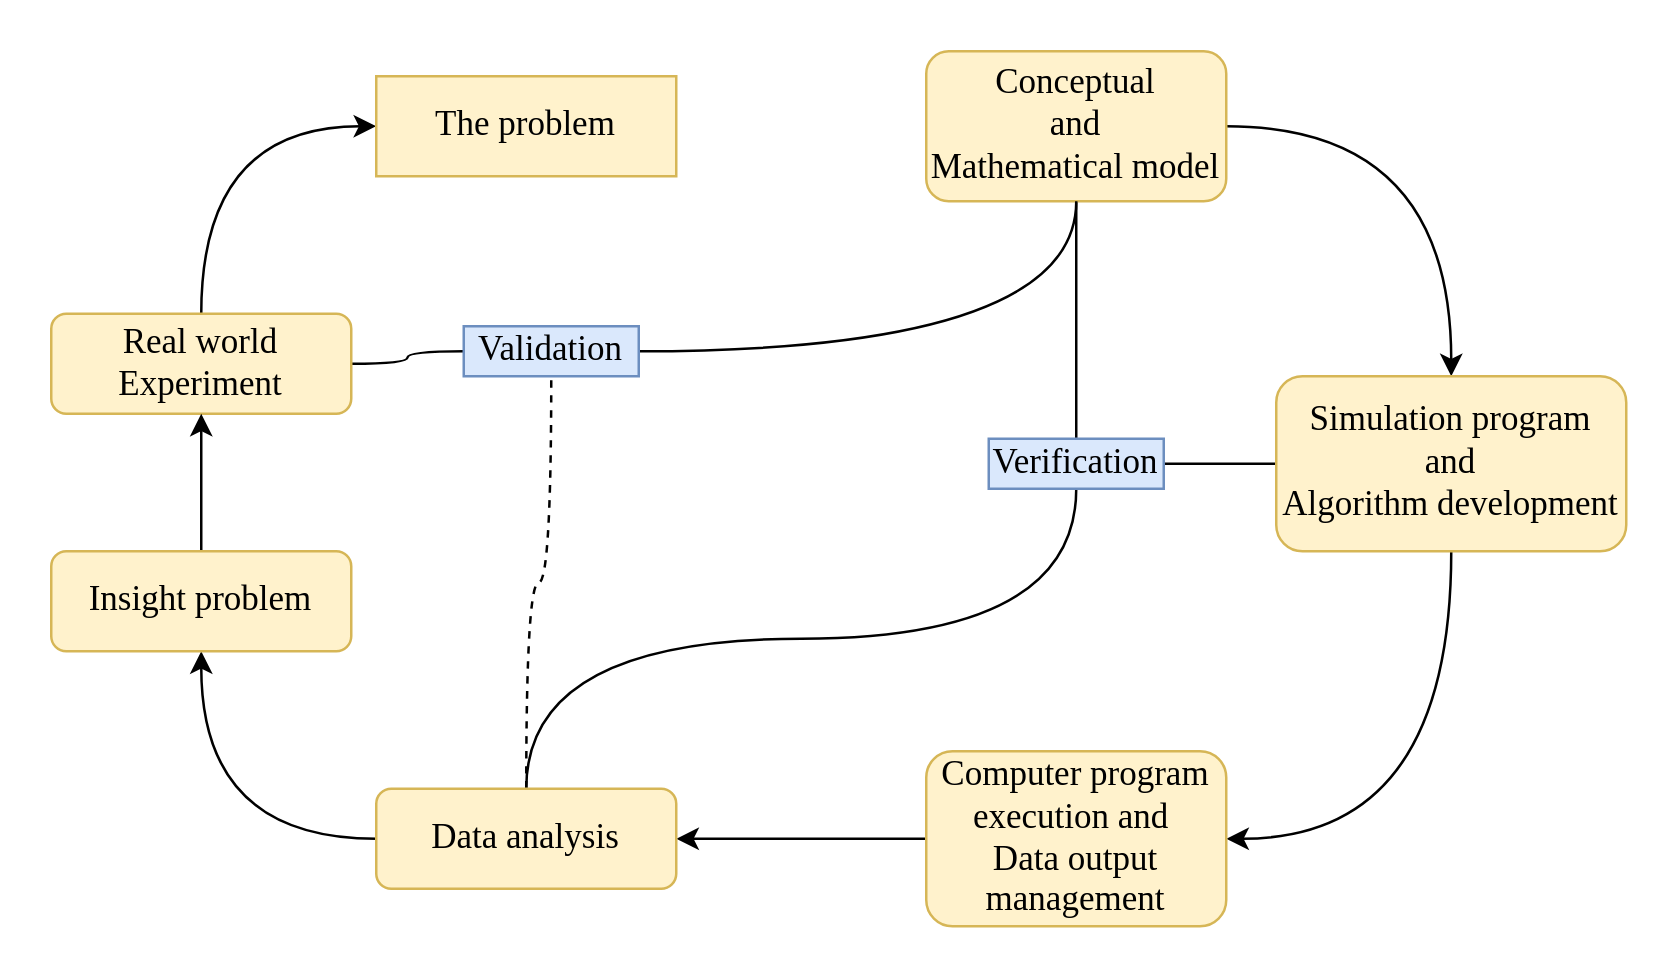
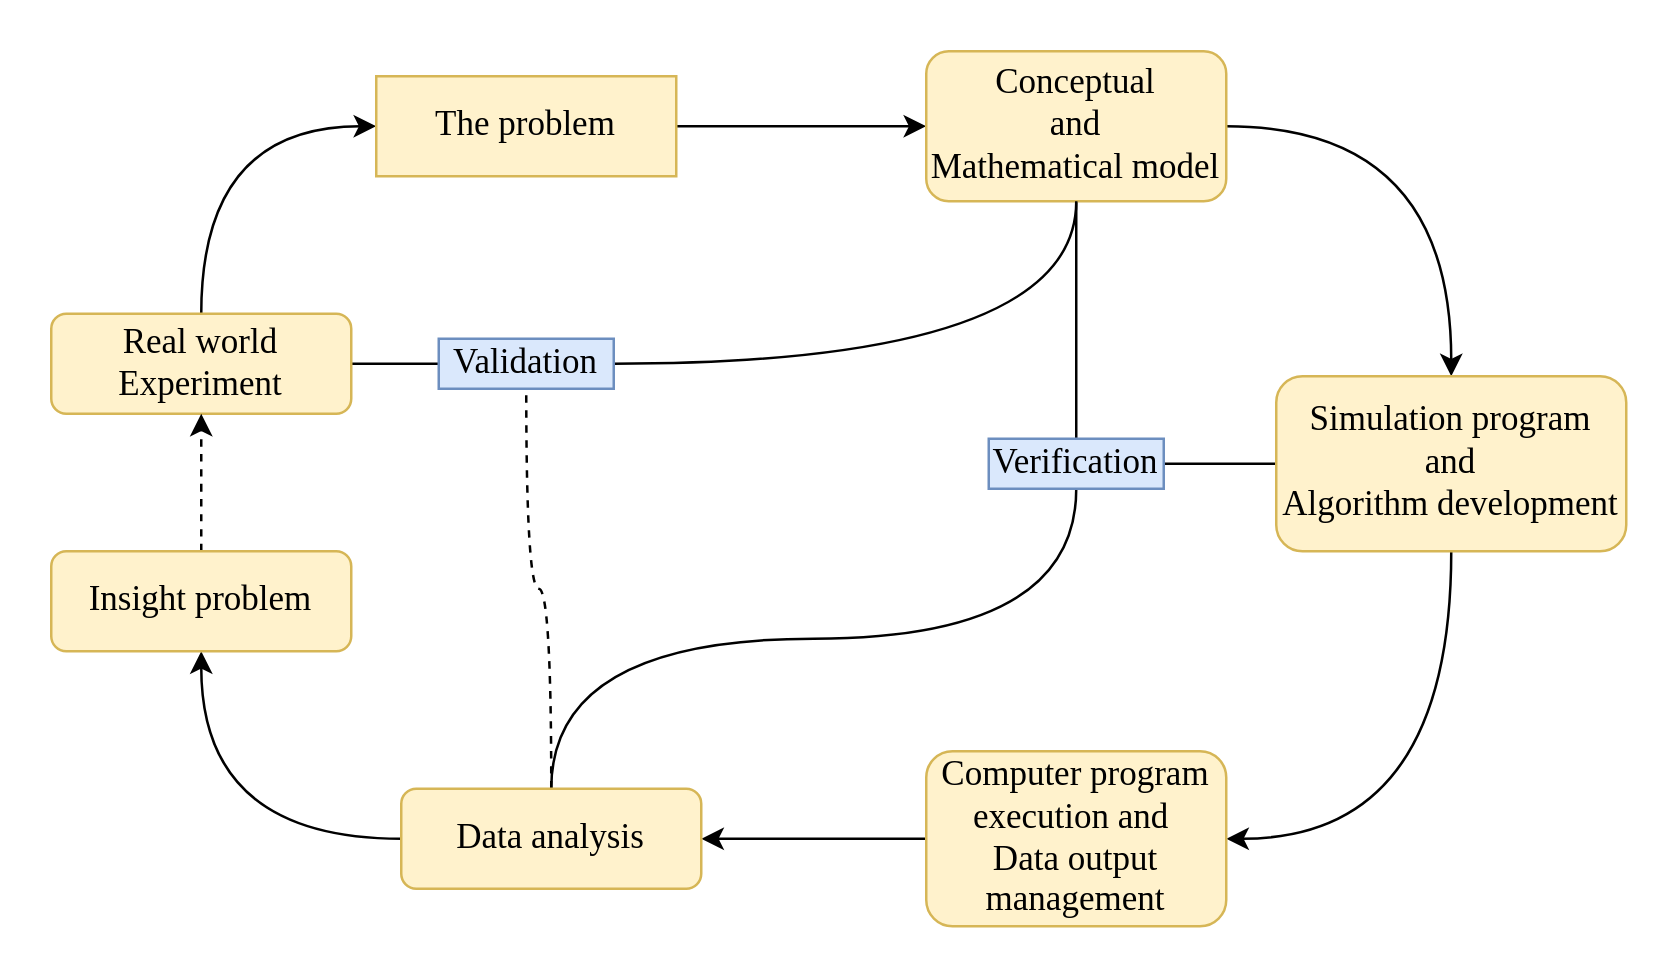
+ <mxCell id="5" style="edgeStyle=orthogonalEdgeStyle;curved=1;rounded=0;orthogonalLoop=1;jettySize=auto;html=1;exitX=1;exitY=0.5;exitDx=0;exitDy=0;entryX=0;entryY=0.5;entryDx=0;entryDy=0;" edge="1" parent="1" source="6" target="9"><mxGeometry relative="1" as="geometry" /></mxCell>
- <mxCell id="22" value="&lt;font style=&quot;font-size: 14px&quot; face=&quot;Times New Roman&quot;&gt;Validation&lt;/font&gt;" style="text;html=1;strokeColor=#6c8ebf;fillColor=#dae8fc;align=center;verticalAlign=middle;whiteSpace=wrap;rounded=0;" vertex="1" parent="1"><mxGeometry x="185" y="130" width="70" height="20" as="geometry" /></mxCell>
+ <mxCell id="22" value="&lt;font style=&quot;font-size: 14px&quot; face=&quot;Times New Roman&quot;&gt;Validation&lt;/font&gt;" style="text;html=1;strokeColor=#6c8ebf;fillColor=#dae8fc;align=center;verticalAlign=middle;whiteSpace=wrap;rounded=0;" vertex="1" parent="1"><mxGeometry x="175" y="135" width="70" height="20" as="geometry" /></mxCell>
- <mxCell id="19" style="edgeStyle=orthogonalEdgeStyle;curved=1;rounded=0;orthogonalLoop=1;jettySize=auto;html=1;exitX=0.5;exitY=0;exitDx=0;exitDy=0;entryX=0.5;entryY=1;entryDx=0;entryDy=0;" edge="1" parent="1" source="20" target="4"><mxGeometry relative="1" as="geometry" /></mxCell>
+ <mxCell id="19" style="edgeStyle=orthogonalEdgeStyle;curved=1;rounded=0;orthogonalLoop=1;jettySize=auto;html=1;exitX=0.5;exitY=0;exitDx=0;exitDy=0;entryX=0.5;entryY=1;entryDx=0;entryDy=0;dashed=1;" edge="1" parent="1" source="20" target="4"><mxGeometry relative="1" as="geometry" /></mxCell>
- <mxCell id="18" value="&lt;font face=&quot;Times New Roman&quot; style=&quot;font-size: 14px&quot;&gt;Data analysis&lt;/font&gt;" style="rounded=1;whiteSpace=wrap;html=1;fontSize=12;glass=0;strokeWidth=1;shadow=0;fillColor=#fff2cc;strokeColor=#d6b656;" vertex="1" parent="1"><mxGeometry x="150" y="315" width="120" height="40" as="geometry" /></mxCell>
+ <mxCell id="18" value="&lt;font face=&quot;Times New Roman&quot; style=&quot;font-size: 14px&quot;&gt;Data analysis&lt;/font&gt;" style="rounded=1;whiteSpace=wrap;html=1;fontSize=12;glass=0;strokeWidth=1;shadow=0;fillColor=#fff2cc;strokeColor=#d6b656;" vertex="1" parent="1"><mxGeometry x="160" y="315" width="120" height="40" as="geometry" /></mxCell>
